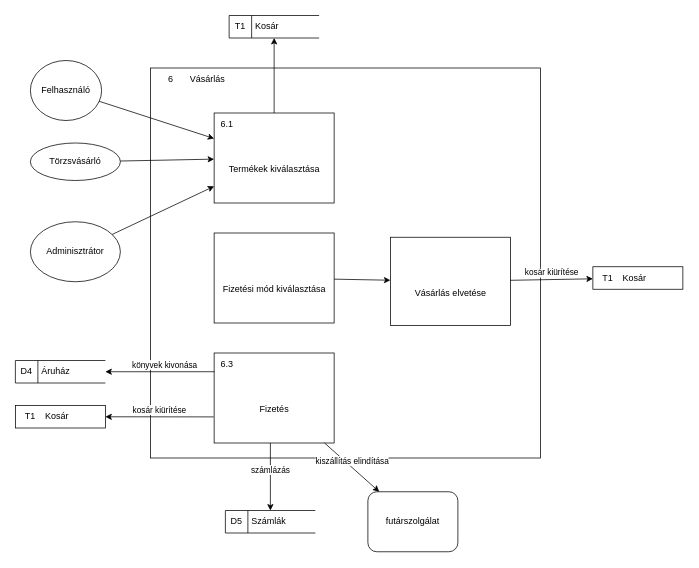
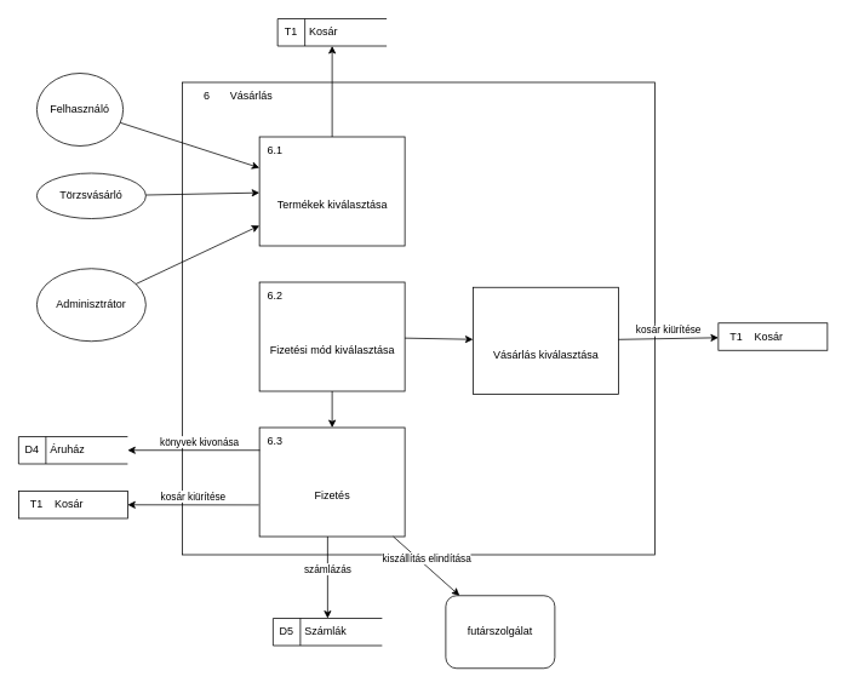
+ <mxCell id="17" value="6.2" style="text;html=1;strokeColor=none;fillColor=none;align=center;verticalAlign=middle;whiteSpace=wrap;rounded=0;connectable=0;allowArrows=0;editable=1;movable=0;resizable=0;rotatable=0;deletable=0;locked=0;cloneable=0;" vertex="1" parent="16"><mxGeometry width="35" height="30" as="geometry" /></mxCell>
- <mxCell id="3" value="Vásárlás elvetése" style="html=1;dashed=0;whitespace=wrap;shape=mxgraph.dfd.process2;align=center;container=1;collapsible=0;spacingTop=30;" vertex="1" parent="2"><mxGeometry x="320" y="225.66" width="160" height="117.736" as="geometry" /></mxCell>
+ <mxCell id="3" value="Vásárlás kiválasztása" style="html=1;dashed=0;whitespace=wrap;shape=mxgraph.dfd.process2;align=center;container=1;collapsible=0;spacingTop=30;" vertex="1" parent="2"><mxGeometry x="320" y="225.66" width="160" height="117.736" as="geometry" /></mxCell>
+ <mxCell id="22" value="" style="endArrow=classic;html=1;rounded=0;verticalAlign=bottom;" edge="1" parent="1" source="16" target="19"><mxGeometry width="50" height="50" relative="1" as="geometry"><mxPoint x="410" y="400" as="sourcePoint" /><mxPoint x="530" y="400" as="targetPoint" /></mxGeometry></mxCell>
